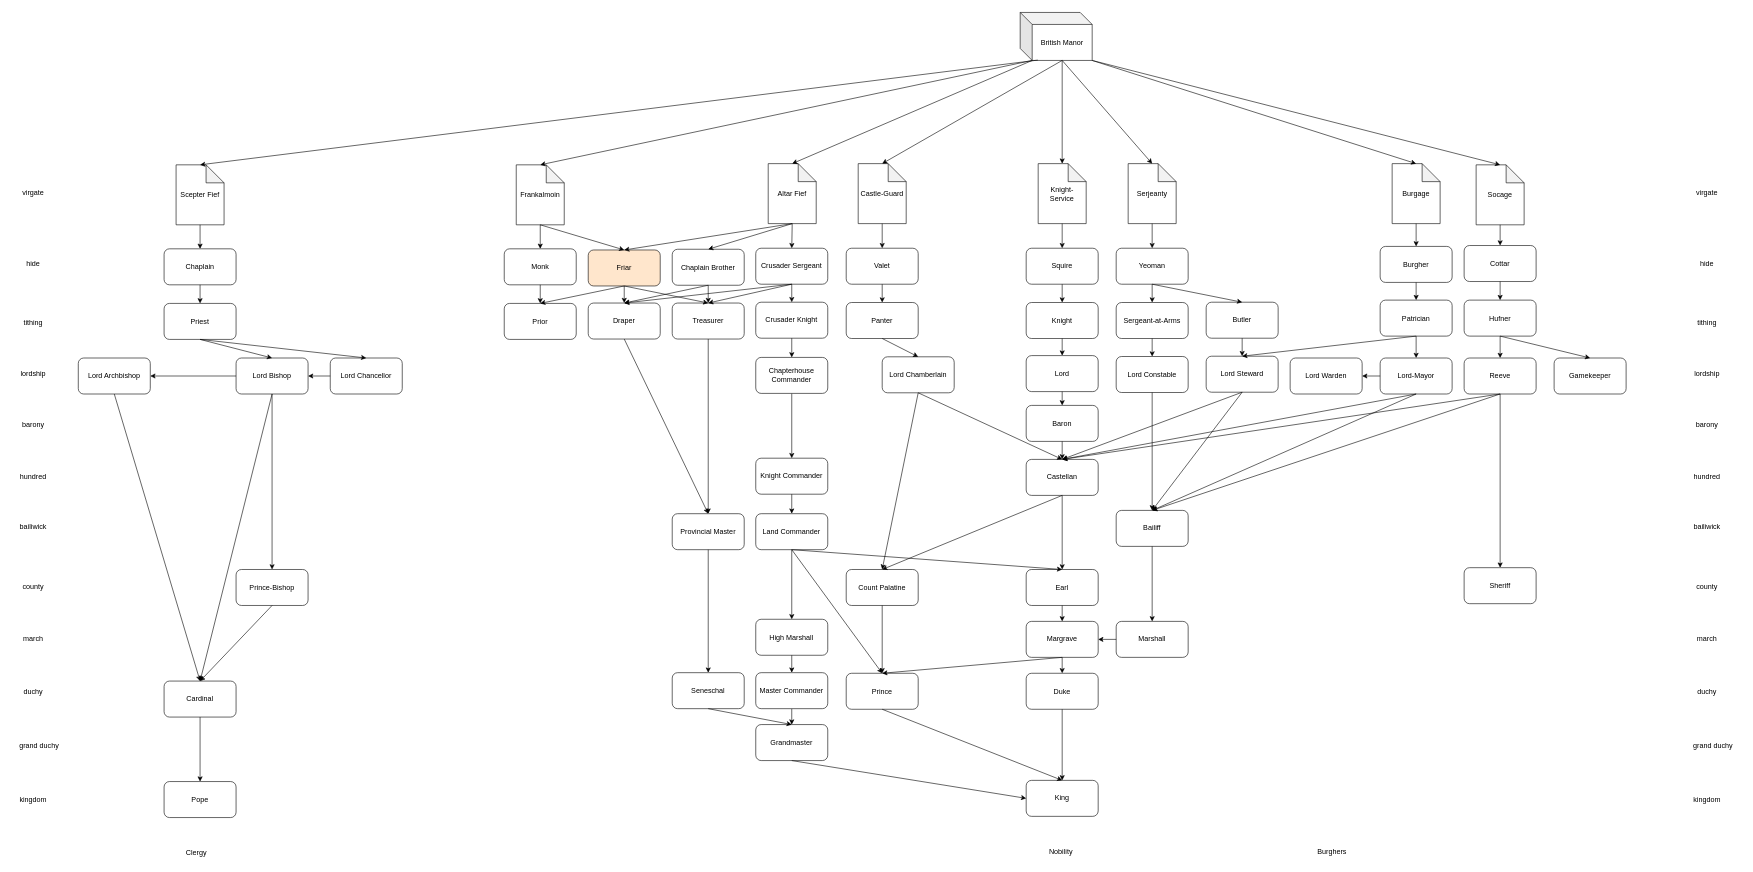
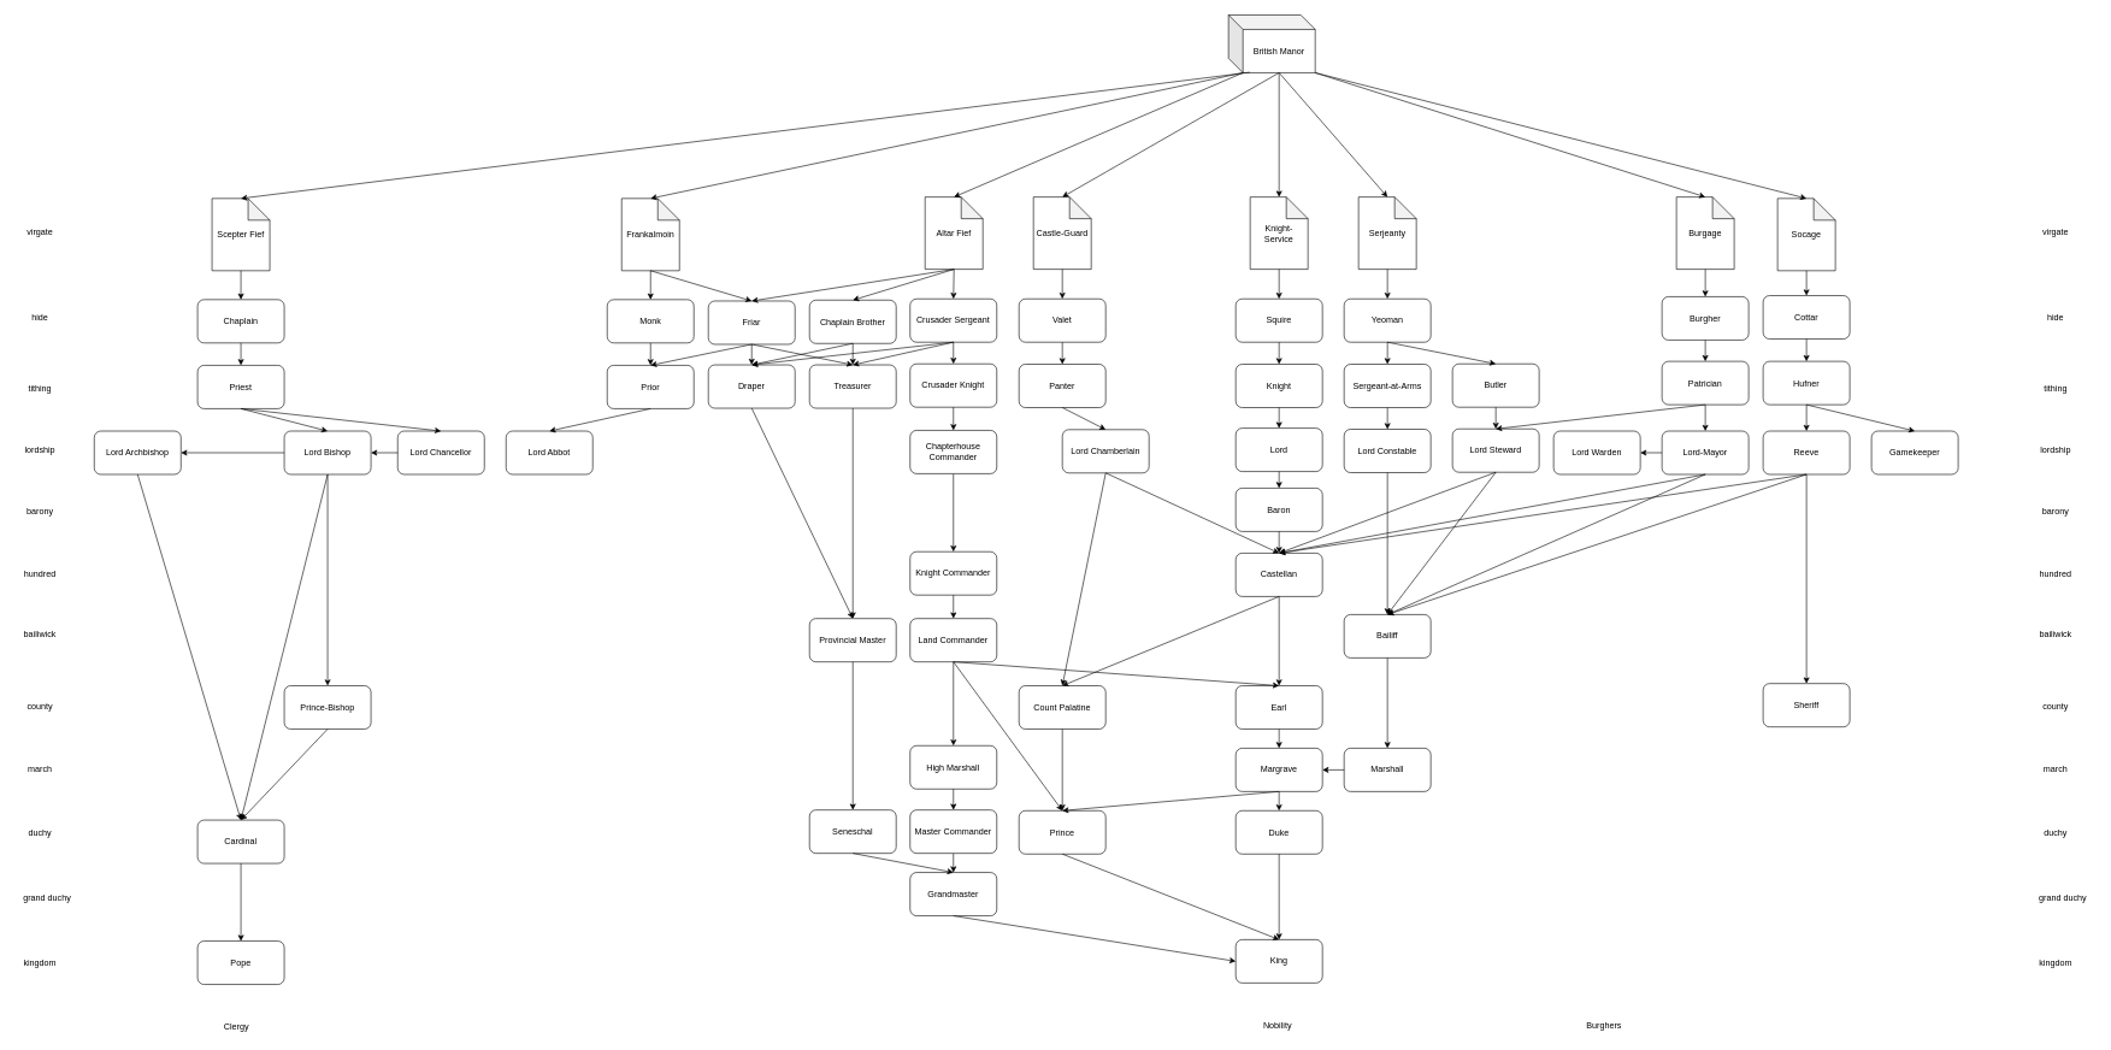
- <mxCell id="166" value="Friar" style="rounded=1;whiteSpace=wrap;html=1;fillColor=#ffe6cc;" vertex="1" parent="1"><mxGeometry x="980" y="415.92" width="120" height="60" as="geometry" /></mxCell>
+ <mxCell id="166" value="Friar" style="rounded=1;whiteSpace=wrap;html=1;" vertex="1" parent="1"><mxGeometry x="980" y="415.92" width="120" height="60" as="geometry" /></mxCell>
+ <mxCell id="76" value="" style="endArrow=classic;html=1;entryX=0.5;entryY=0;entryDx=0;entryDy=0;exitX=0.5;exitY=1;exitDx=0;exitDy=0;" edge="1" parent="1" source="72" target="73"><mxGeometry width="50" height="50" relative="1" as="geometry"><mxPoint x="750" y="579" as="sourcePoint" /><mxPoint x="330" y="1399" as="targetPoint" /></mxGeometry></mxCell>
+ <mxCell id="73" value="Lord Abbot" style="rounded=1;whiteSpace=wrap;html=1;" vertex="1" parent="1"><mxGeometry x="700" y="596" width="120" height="60" as="geometry" /></mxCell>
